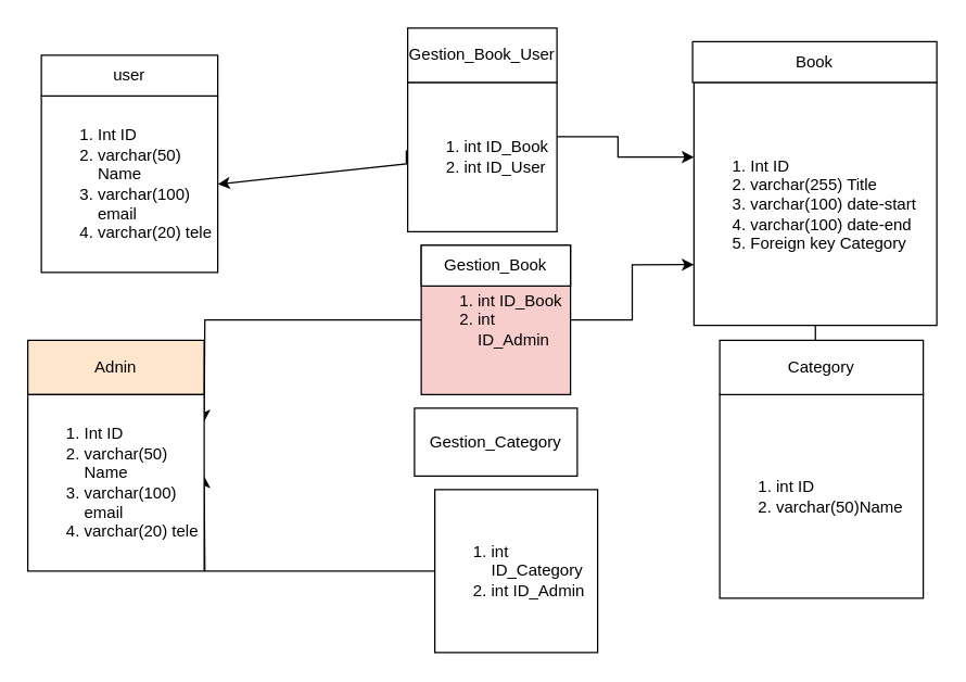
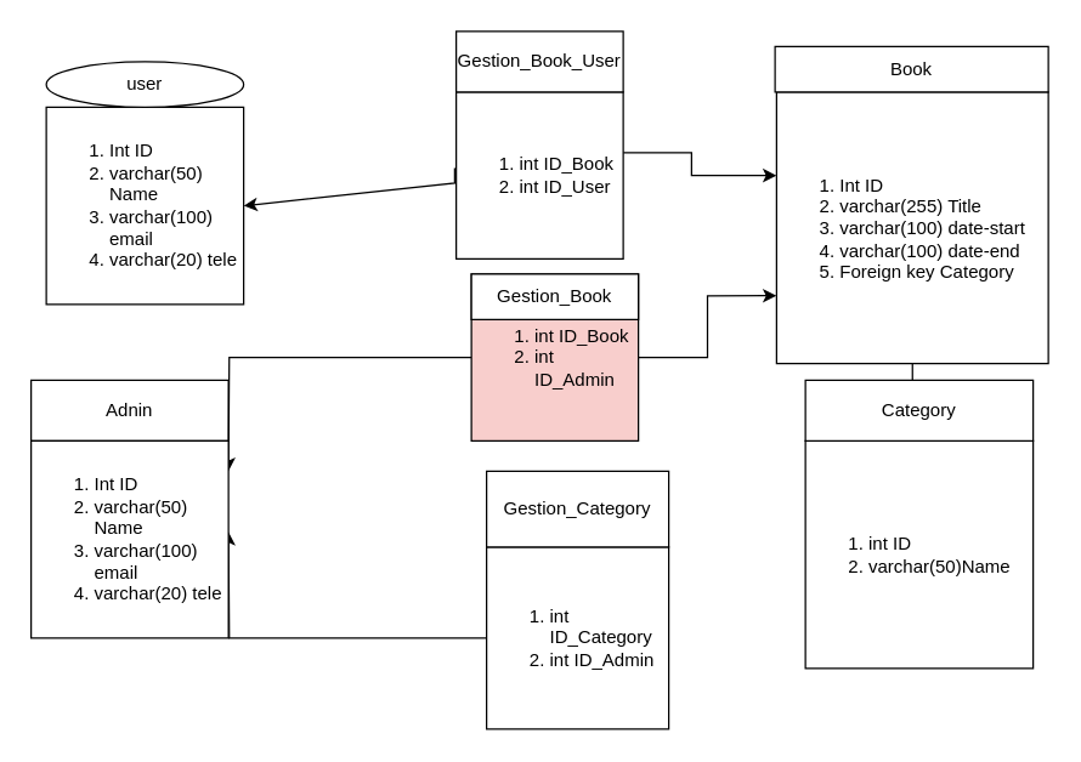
- <mxCell id="3" value="user" style="rounded=0;whiteSpace=wrap;html=1;" vertex="1" parent="1"><mxGeometry x="30" y="40" width="130" height="30" as="geometry" /></mxCell>
+ <mxCell id="3" value="user" style="ellipse;whiteSpace=wrap;html=1;" vertex="1" parent="1"><mxGeometry x="30" y="40" width="130" height="30" as="geometry" /></mxCell>
- <mxCell id="7" value="Adnin" style="rounded=0;whiteSpace=wrap;html=1;fillColor=#ffe6cc;" vertex="1" parent="1"><mxGeometry x="20" y="250" width="130" height="40" as="geometry" /></mxCell>
+ <mxCell id="7" value="Adnin" style="rounded=0;whiteSpace=wrap;html=1;" vertex="1" parent="1"><mxGeometry x="20" y="250" width="130" height="40" as="geometry" /></mxCell>
- <mxCell id="20" value="Gestion_Category" style="rounded=0;whiteSpace=wrap;html=1;" vertex="1" parent="1"><mxGeometry x="305" y="300" width="120" height="50" as="geometry" /></mxCell>
+ <mxCell id="20" value="Gestion_Category" style="rounded=0;whiteSpace=wrap;html=1;" vertex="1" parent="1"><mxGeometry x="320" y="310" width="120" height="50" as="geometry" /></mxCell>
